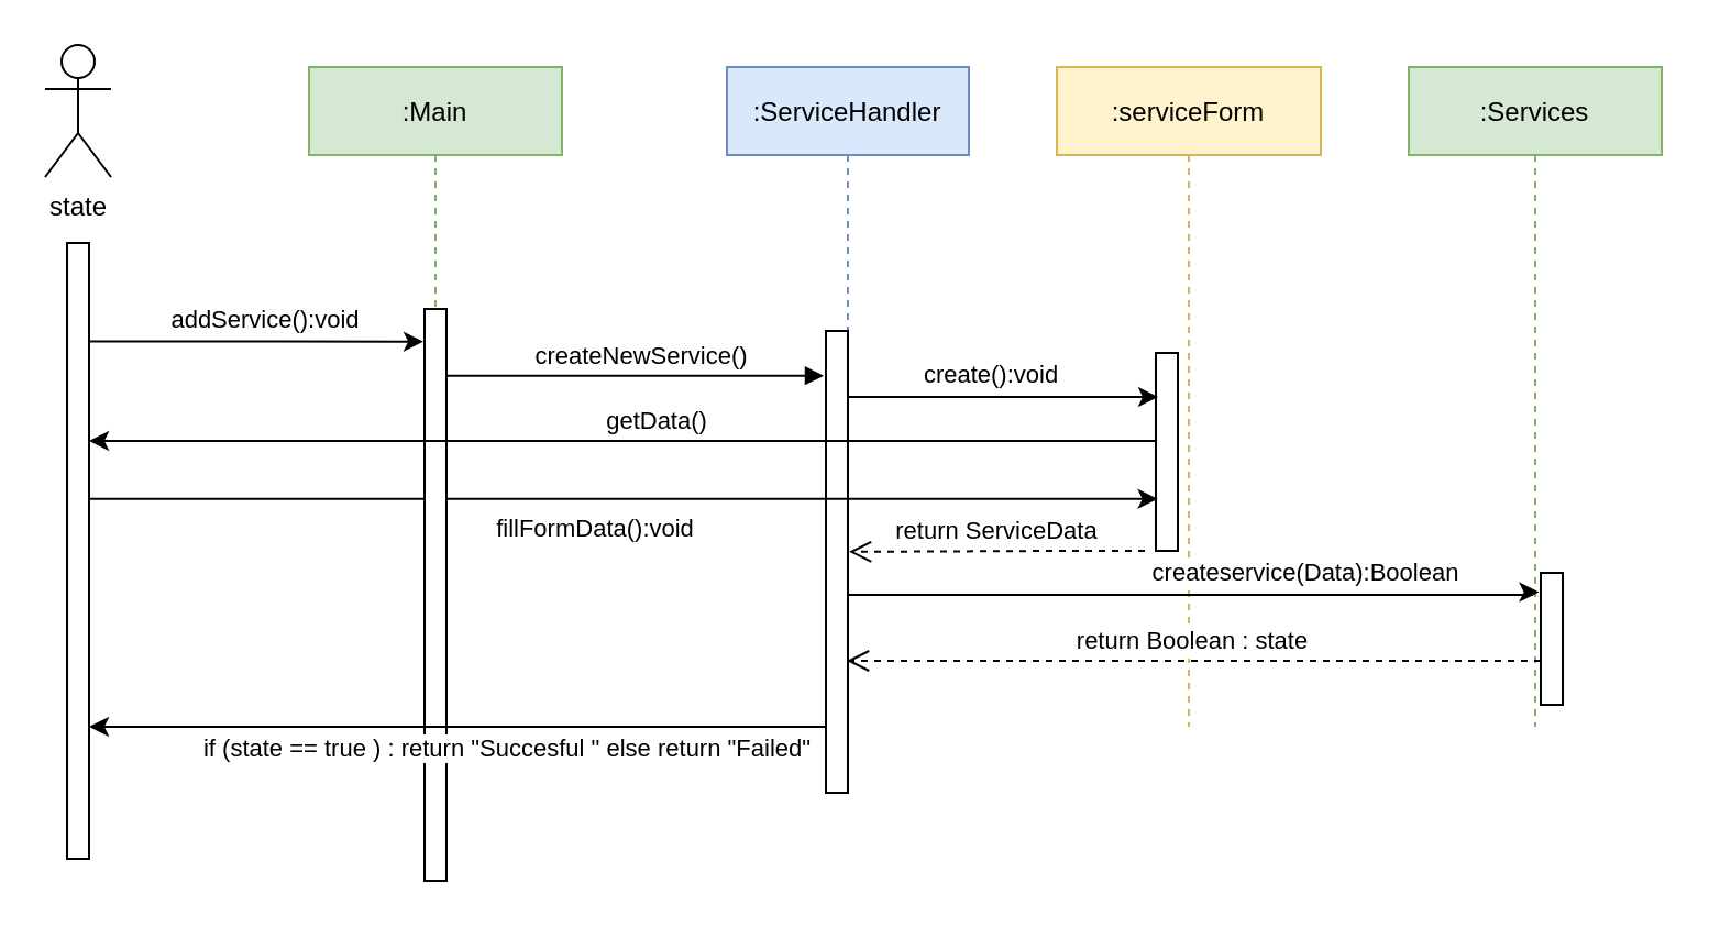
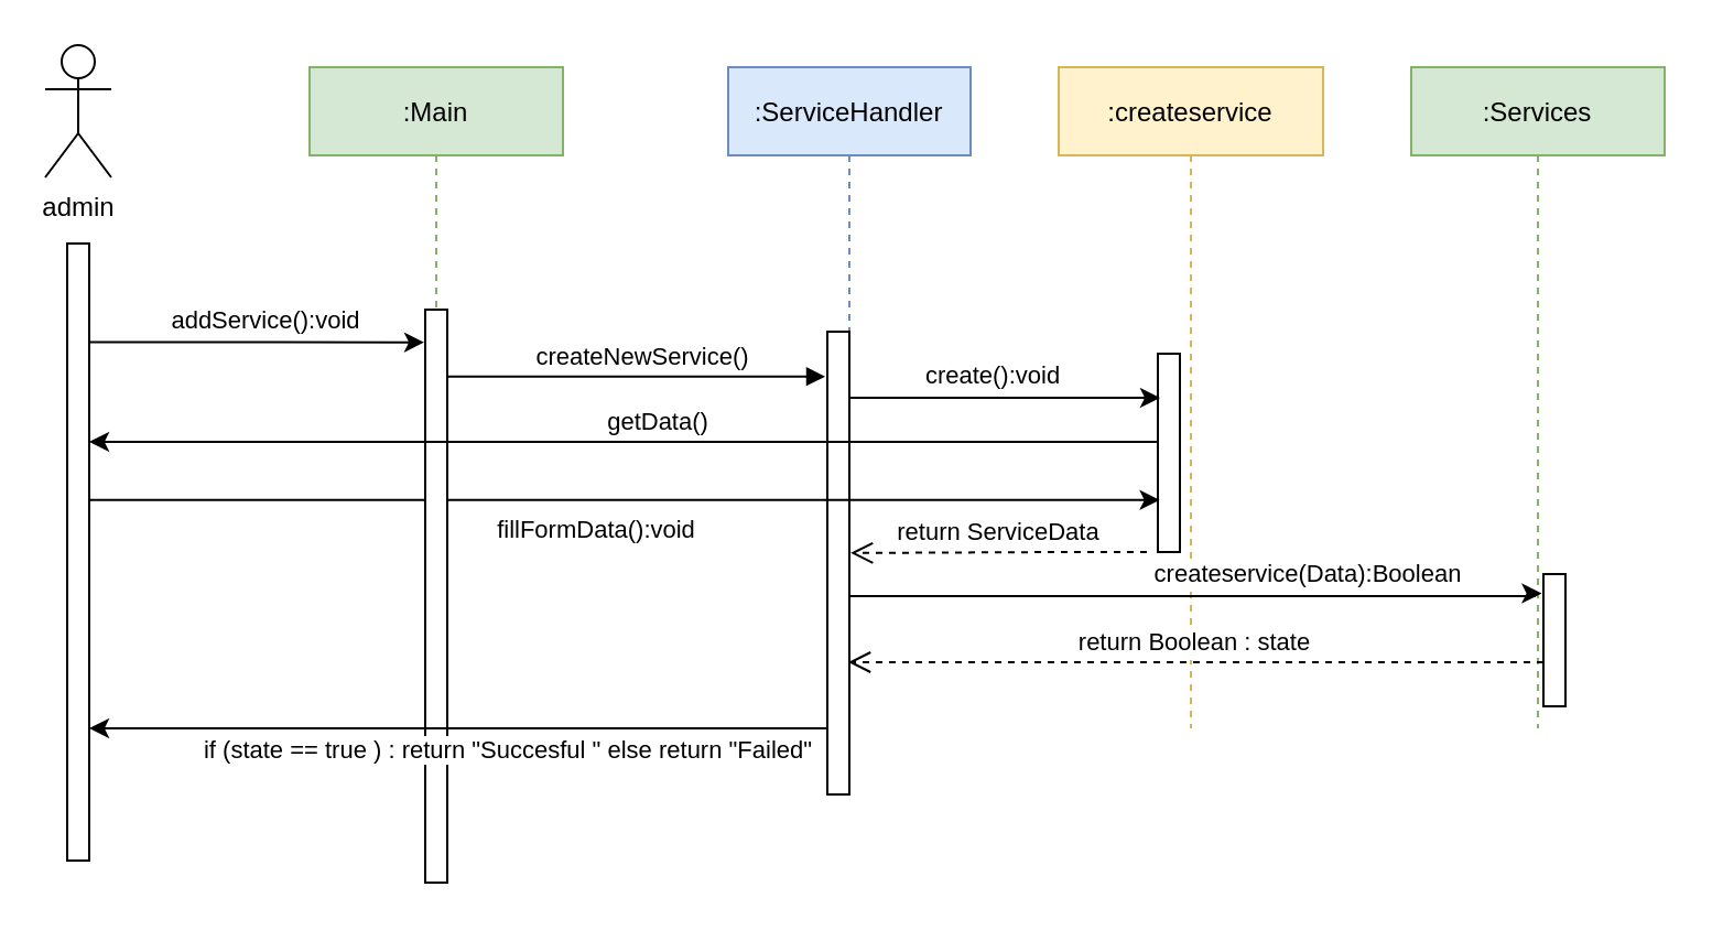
- <mxCell id="2" value=":serviceForm" style="shape=umlLifeline;perimeter=lifelinePerimeter;container=1;collapsible=0;recursiveResize=0;rounded=0;shadow=0;strokeWidth=1;fillColor=#fff2cc;strokeColor=#d6b656;" parent="1" vertex="1"><mxGeometry x="480" y="30" width="120" height="300" as="geometry" /></mxCell>
+ <mxCell id="2" value=":createservice" style="shape=umlLifeline;perimeter=lifelinePerimeter;container=1;collapsible=0;recursiveResize=0;rounded=0;shadow=0;strokeWidth=1;fillColor=#fff2cc;strokeColor=#d6b656;" parent="1" vertex="1"><mxGeometry x="480" y="30" width="120" height="300" as="geometry" /></mxCell>
- <mxCell id="6" value="state" style="shape=umlActor;verticalLabelPosition=bottom;verticalAlign=top;html=1;outlineConnect=0;" parent="1" vertex="1"><mxGeometry x="20" y="20" width="30" height="60" as="geometry" /></mxCell>
+ <mxCell id="6" value="admin" style="shape=umlActor;verticalLabelPosition=bottom;verticalAlign=top;html=1;outlineConnect=0;" parent="1" vertex="1"><mxGeometry x="20" y="20" width="30" height="60" as="geometry" /></mxCell>
